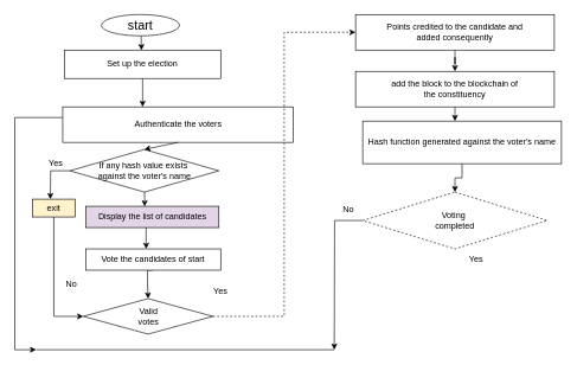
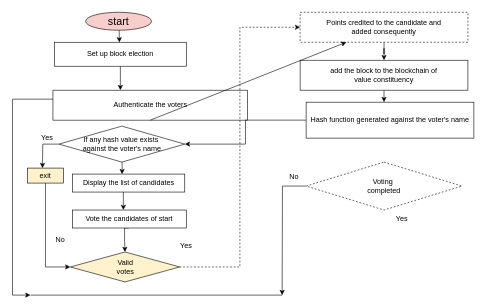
- <mxCell id="2" value="&lt;span style=&quot;font-size: 18px&quot;&gt;start&lt;/span&gt;" style="ellipse;whiteSpace=wrap;html=1;" vertex="1" parent="1"><mxGeometry x="142" y="20" width="110" height="30" as="geometry" /></mxCell>
+ <mxCell id="2" value="&lt;span style=&quot;font-size: 18px&quot;&gt;start&lt;/span&gt;" style="ellipse;whiteSpace=wrap;html=1;fillColor=#f8cecc;" vertex="1" parent="1"><mxGeometry x="142" y="20" width="110" height="30" as="geometry" /></mxCell>
- <mxCell id="15" value="Points credited to the candidate and&lt;br&gt;added consequently" style="rounded=0;whiteSpace=wrap;html=1;" vertex="1" parent="1"><mxGeometry x="500" y="20" width="280" height="50" as="geometry" /></mxCell>
+ <mxCell id="15" value="Points credited to the candidate and&lt;br&gt;added consequently" style="rounded=0;whiteSpace=wrap;html=1;dashed=1;" vertex="1" parent="1"><mxGeometry x="500" y="20" width="280" height="50" as="geometry" /></mxCell>
- <mxCell id="6" value="Set up the election" style="rounded=0;whiteSpace=wrap;html=1;" vertex="1" parent="1"><mxGeometry x="90" y="70" width="220" height="40" as="geometry" /></mxCell>
+ <mxCell id="6" value="Set up block election" style="rounded=0;whiteSpace=wrap;html=1;" vertex="1" parent="1"><mxGeometry x="90" y="70" width="220" height="40" as="geometry" /></mxCell>
- <mxCell id="17" value="add the block to the blockchain of&lt;br&gt;the constituency" style="rounded=0;whiteSpace=wrap;html=1;" vertex="1" parent="1"><mxGeometry x="500" y="100" width="280" height="50" as="geometry" /></mxCell>
+ <mxCell id="17" value="add the block to the blockchain of&lt;br&gt;value constituency" style="rounded=0;whiteSpace=wrap;html=1;" vertex="1" parent="1"><mxGeometry x="500" y="100" width="280" height="50" as="geometry" /></mxCell>
- <mxCell id="32" value="" style="endArrow=classic;html=1;entryX=0.5;entryY=0;entryDx=0;entryDy=0;exitX=0.5;exitY=1;exitDx=0;exitDy=0;" edge="1" parent="1" source="11" target="8"><mxGeometry width="50" height="50" relative="1" as="geometry"><mxPoint x="170" y="230" as="sourcePoint" /><mxPoint x="220" y="180" as="targetPoint" /></mxGeometry></mxCell>
+ <mxCell id="32" value="" style="endArrow=classic;html=1;exitX=0.5;exitY=1;exitDx=0;exitDy=0;" edge="1" parent="1" source="11" target="15"><mxGeometry width="50" height="50" relative="1" as="geometry"><mxPoint x="170" y="230" as="sourcePoint" /><mxPoint x="220" y="180" as="targetPoint" /></mxGeometry></mxCell>
- <mxCell id="18" value="" style="edgeStyle=orthogonalEdgeStyle;rounded=0;orthogonalLoop=1;jettySize=auto;html=1;" edge="1" parent="1" source="19" target="21"><mxGeometry relative="1" as="geometry" /></mxCell>
+ <mxCell id="18" value="" style="edgeStyle=orthogonalEdgeStyle;rounded=0;orthogonalLoop=1;jettySize=auto;html=1;" edge="1" parent="1" source="19" target="8"><mxGeometry relative="1" as="geometry" /></mxCell>
- <mxCell id="9" value="Display the list of candidates" style="rounded=0;whiteSpace=wrap;html=1;fillColor=#e1d5e7;" vertex="1" parent="1"><mxGeometry x="120" y="290" width="187.5" height="30" as="geometry" /></mxCell>
+ <mxCell id="9" value="Display the list of candidates" style="rounded=0;whiteSpace=wrap;html=1;" vertex="1" parent="1"><mxGeometry x="120" y="290" width="187.5" height="30" as="geometry" /></mxCell>
- <mxCell id="13" value="Valid&lt;br&gt;votes" style="rhombus;whiteSpace=wrap;html=1;" vertex="1" parent="1"><mxGeometry x="116.5" y="420" width="182.5" height="50" as="geometry" /></mxCell>
+ <mxCell id="13" value="Valid&lt;br&gt;votes" style="rhombus;whiteSpace=wrap;html=1;fillColor=#fff2cc;" vertex="1" parent="1"><mxGeometry x="116.5" y="420" width="182.5" height="50" as="geometry" /></mxCell>
